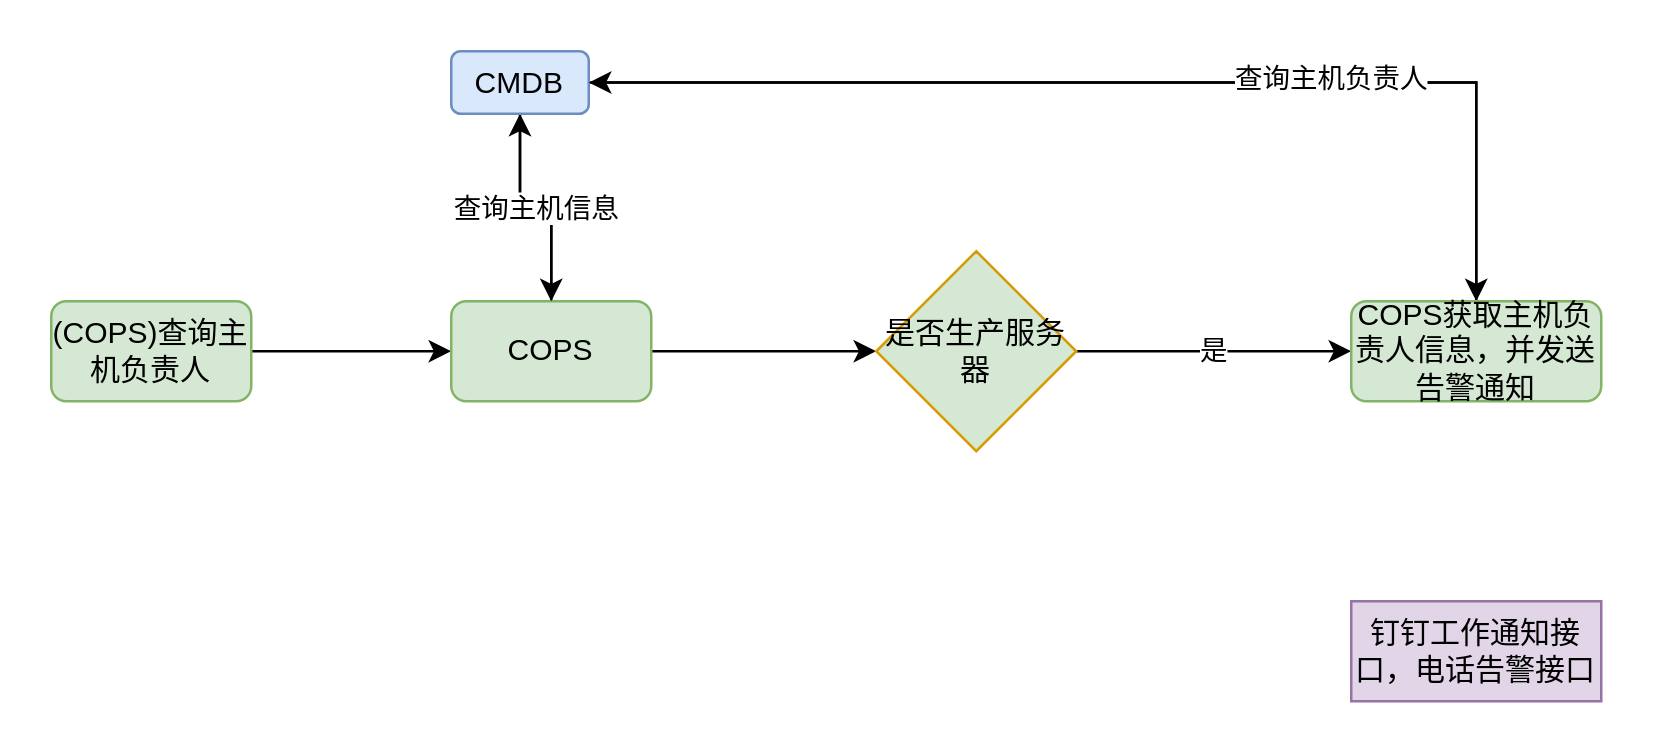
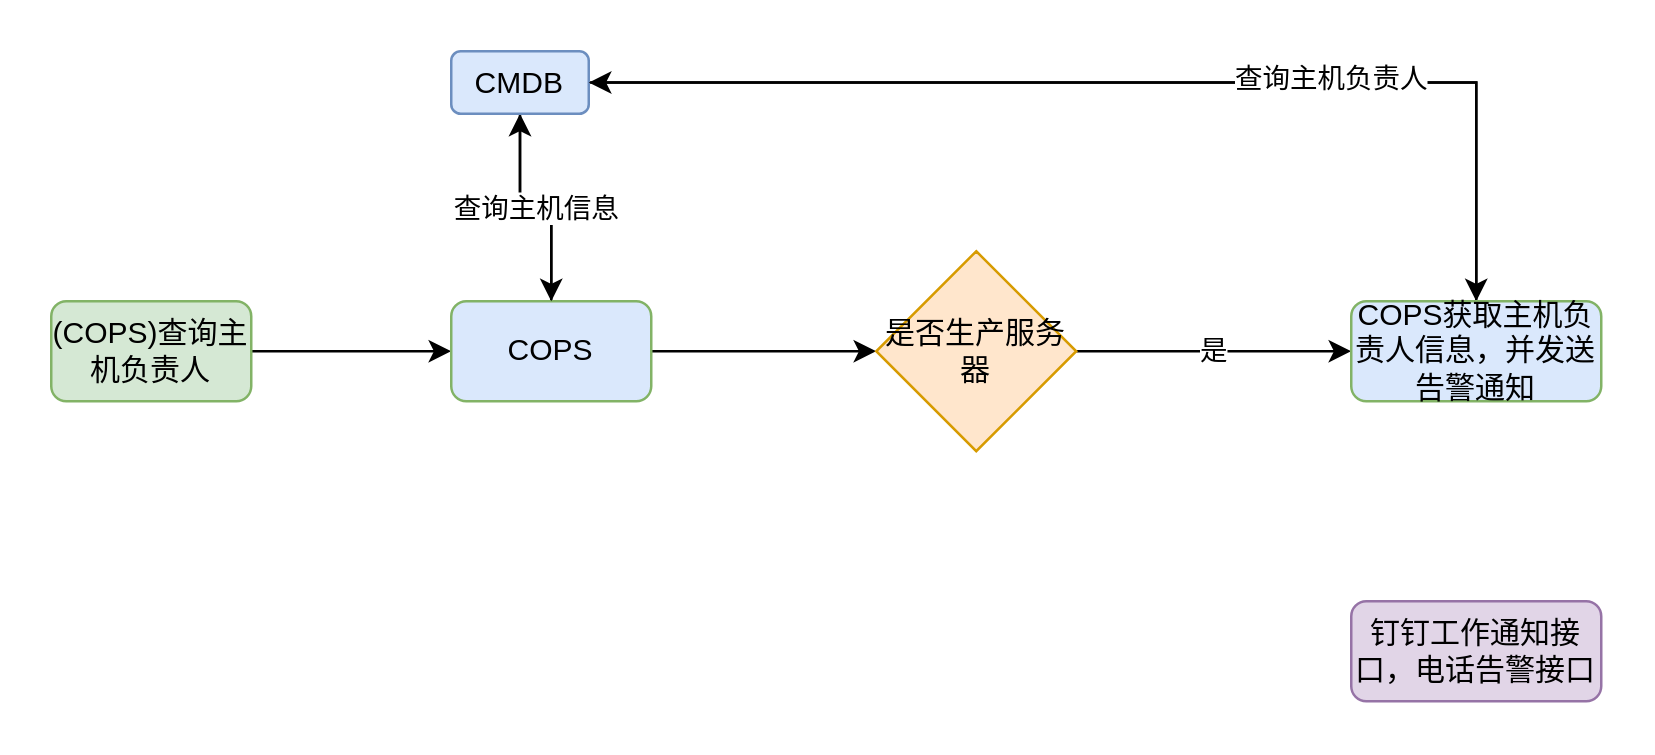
- <mxCell id="6" value="COPS" style="rounded=1;whiteSpace=wrap;html=1;fillColor=#d5e8d4;strokeColor=#82b366;" vertex="1" parent="1"><mxGeometry x="180" y="120" width="80" height="40" as="geometry" /></mxCell>
+ <mxCell id="6" value="COPS" style="rounded=1;whiteSpace=wrap;html=1;fillColor=#dae8fc;strokeColor=#82b366;" vertex="1" parent="1"><mxGeometry x="180" y="120" width="80" height="40" as="geometry" /></mxCell>
- <mxCell id="11" value="是否生产服务器" style="rhombus;whiteSpace=wrap;html=1;fillColor=#d5e8d4;strokeColor=#d79b00;" vertex="1" parent="1"><mxGeometry x="350" y="100" width="80" height="80" as="geometry" /></mxCell>
+ <mxCell id="11" value="是否生产服务器" style="rhombus;whiteSpace=wrap;html=1;fillColor=#ffe6cc;strokeColor=#d79b00;" vertex="1" parent="1"><mxGeometry x="350" y="100" width="80" height="80" as="geometry" /></mxCell>
- <mxCell id="14" value="COPS获取主机负责人信息，并发送告警通知" style="rounded=1;whiteSpace=wrap;html=1;fillColor=#d5e8d4;strokeColor=#82b366;" vertex="1" parent="1"><mxGeometry x="540" y="120" width="100" height="40" as="geometry" /></mxCell>
+ <mxCell id="14" value="COPS获取主机负责人信息，并发送告警通知" style="rounded=1;whiteSpace=wrap;html=1;fillColor=#dae8fc;strokeColor=#82b366;" vertex="1" parent="1"><mxGeometry x="540" y="120" width="100" height="40" as="geometry" /></mxCell>
- <mxCell id="15" value="钉钉工作通知接口，电话告警接口" style="whiteSpace=wrap;html=1;fillColor=#e1d5e7;strokeColor=#9673a6;rounded=0;" vertex="1" parent="1"><mxGeometry x="540" y="240" width="100" height="40" as="geometry" /></mxCell>
+ <mxCell id="15" value="钉钉工作通知接口，电话告警接口" style="rounded=1;whiteSpace=wrap;html=1;fillColor=#e1d5e7;strokeColor=#9673a6;" vertex="1" parent="1"><mxGeometry x="540" y="240" width="100" height="40" as="geometry" /></mxCell>
